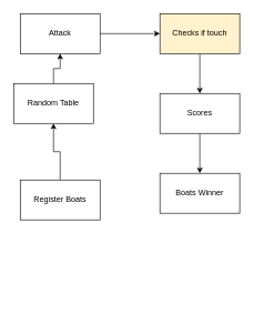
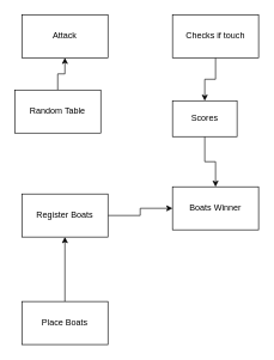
- <mxCell id="8" value="" style="edgeStyle=orthogonalEdgeStyle;rounded=0;orthogonalLoop=1;jettySize=auto;html=1;" parent="1" source="9" target="11" edge="1"><mxGeometry relative="1" as="geometry" /></mxCell>
- <mxCell id="11" value="Checks if touch" style="rounded=0;whiteSpace=wrap;html=1;fillColor=#fff2cc;" parent="1" vertex="1"><mxGeometry x="240" y="20" width="120" height="60" as="geometry" /></mxCell>
+ <mxCell id="11" value="Checks if touch" style="rounded=0;whiteSpace=wrap;html=1;" parent="1" vertex="1"><mxGeometry x="240" y="20" width="120" height="60" as="geometry" /></mxCell>
- <mxCell id="13" value="Scores" style="rounded=0;whiteSpace=wrap;html=1;" parent="1" vertex="1"><mxGeometry x="240" y="140" width="120" height="60" as="geometry" /></mxCell>
+ <mxCell id="13" value="Scores" style="rounded=0;whiteSpace=wrap;html=1;" parent="1" vertex="1"><mxGeometry x="240" y="140" width="90" height="50" as="geometry" /></mxCell>
- <mxCell id="4" value="" style="edgeStyle=orthogonalEdgeStyle;rounded=0;orthogonalLoop=1;jettySize=auto;html=1;" parent="1" source="5" target="7" edge="1"><mxGeometry relative="1" as="geometry" /></mxCell>
+ <mxCell id="4" value="" style="edgeStyle=orthogonalEdgeStyle;rounded=0;orthogonalLoop=1;jettySize=auto;html=1;" parent="1" source="5" target="14" edge="1"><mxGeometry relative="1" as="geometry" /></mxCell>
+ <mxCell id="2" value="" style="edgeStyle=orthogonalEdgeStyle;rounded=0;orthogonalLoop=1;jettySize=auto;html=1;" parent="1" source="3" target="5" edge="1"><mxGeometry relative="1" as="geometry" /></mxCell>
+ <mxCell id="3" value="Place Boats" style="rounded=0;whiteSpace=wrap;html=1;" parent="1" vertex="1"><mxGeometry x="30" y="420" width="120" height="60" as="geometry" /></mxCell>
